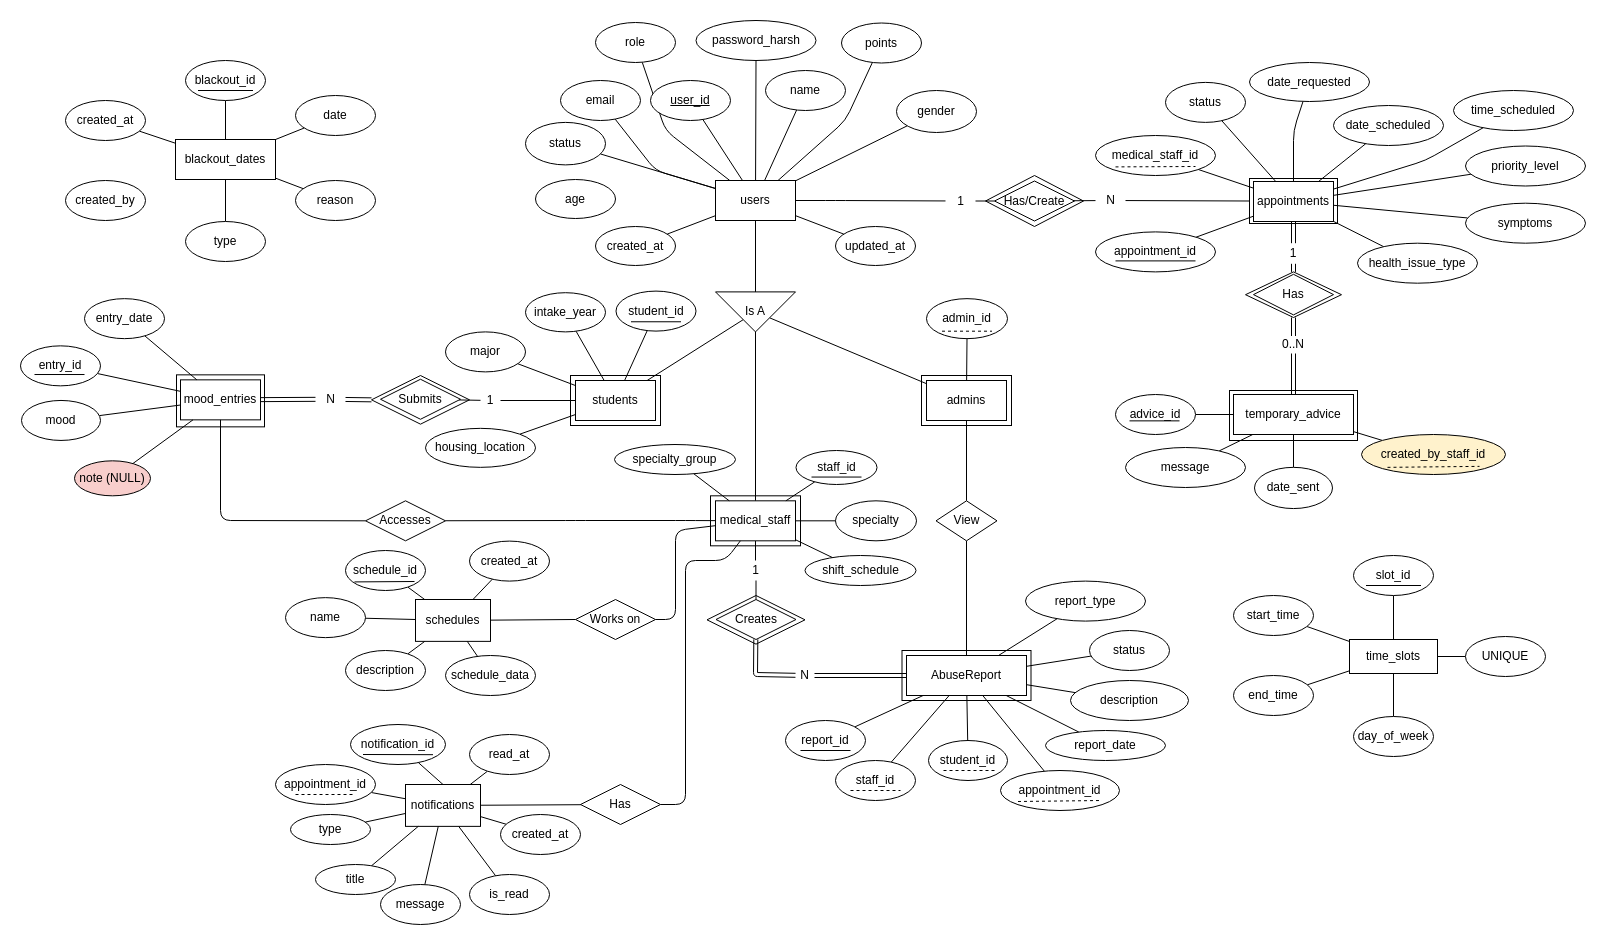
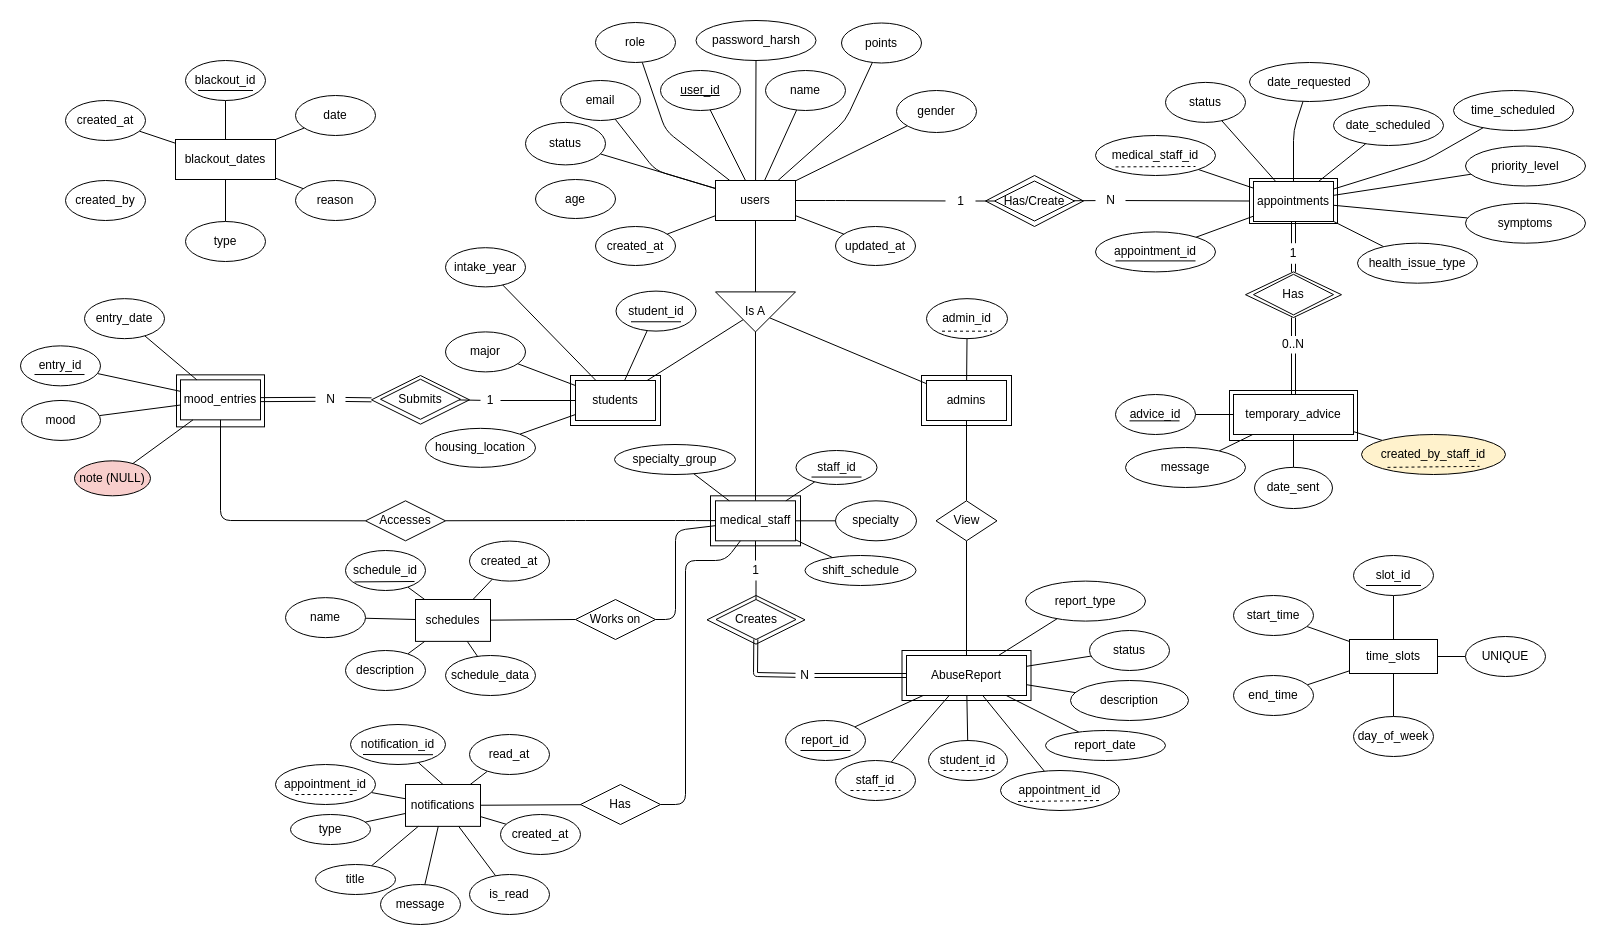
- <mxCell id="36" value="&lt;u&gt;user_id&lt;/u&gt;" style="ellipse;whiteSpace=wrap;html=1;" parent="1" vertex="1"><mxGeometry x="650" y="80" width="80" height="40" as="geometry" /></mxCell>
+ <mxCell id="36" value="&lt;u&gt;user_id&lt;/u&gt;" style="ellipse;whiteSpace=wrap;html=1;" parent="1" vertex="1"><mxGeometry x="660" y="70" width="80" height="40" as="geometry" /></mxCell>
- <mxCell id="109" value="intake_year" style="ellipse;whiteSpace=wrap;html=1;" parent="1" vertex="1"><mxGeometry x="525" y="292.2" width="80" height="39.2" as="geometry" /></mxCell>
+ <mxCell id="109" value="intake_year" style="ellipse;whiteSpace=wrap;html=1;" parent="1" vertex="1"><mxGeometry x="445" y="247.2" width="80" height="39.2" as="geometry" /></mxCell>
